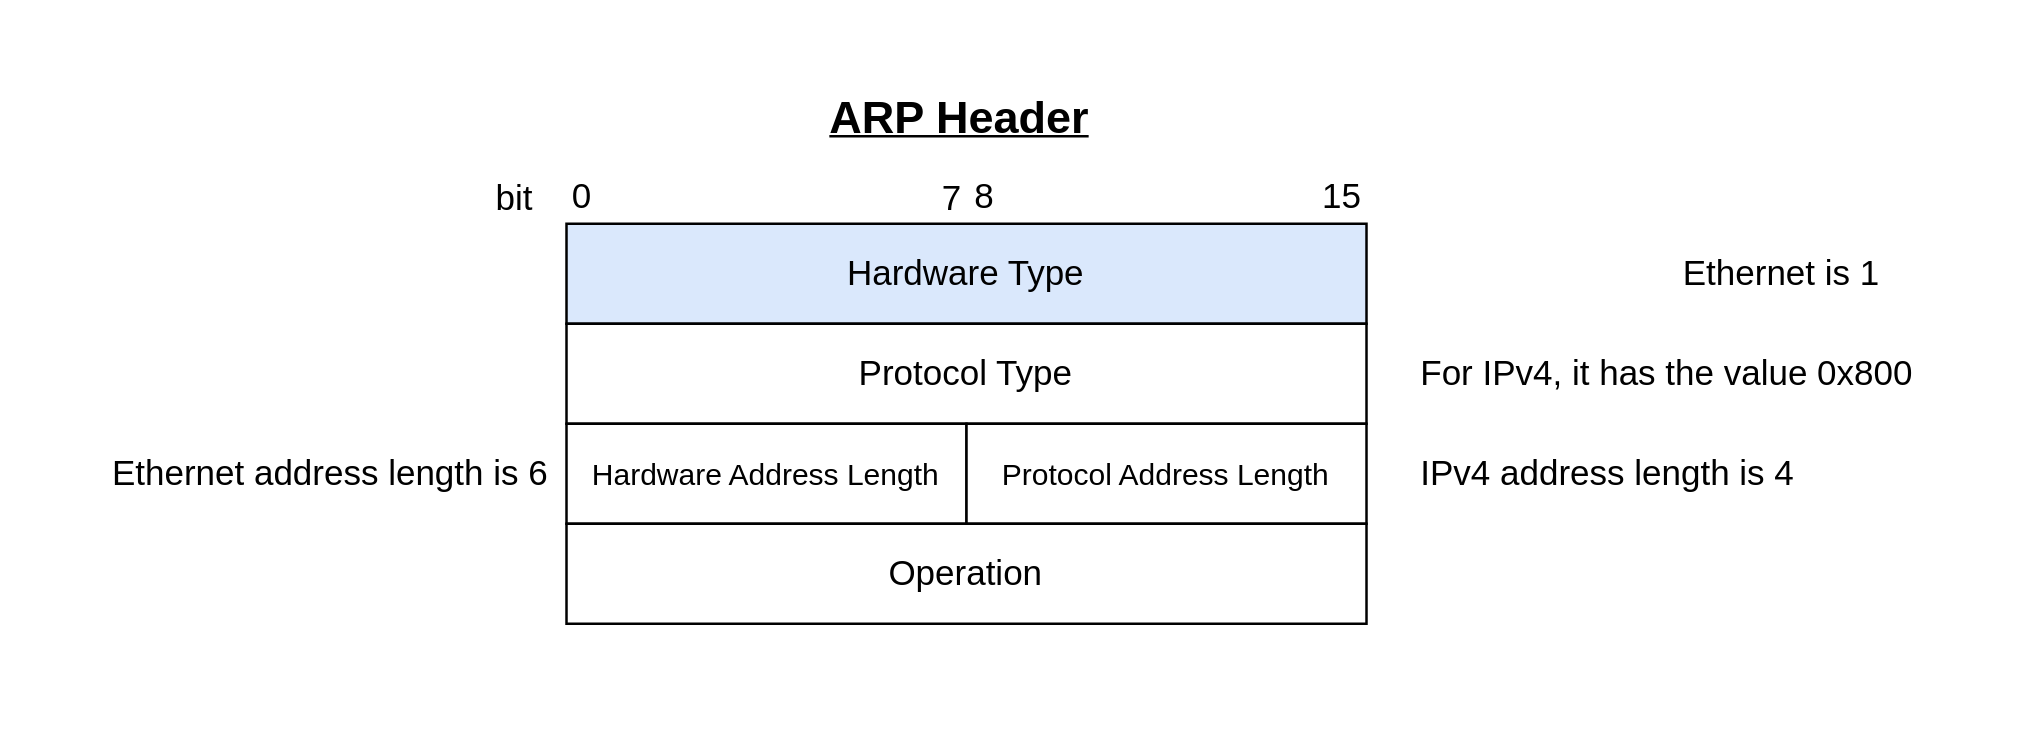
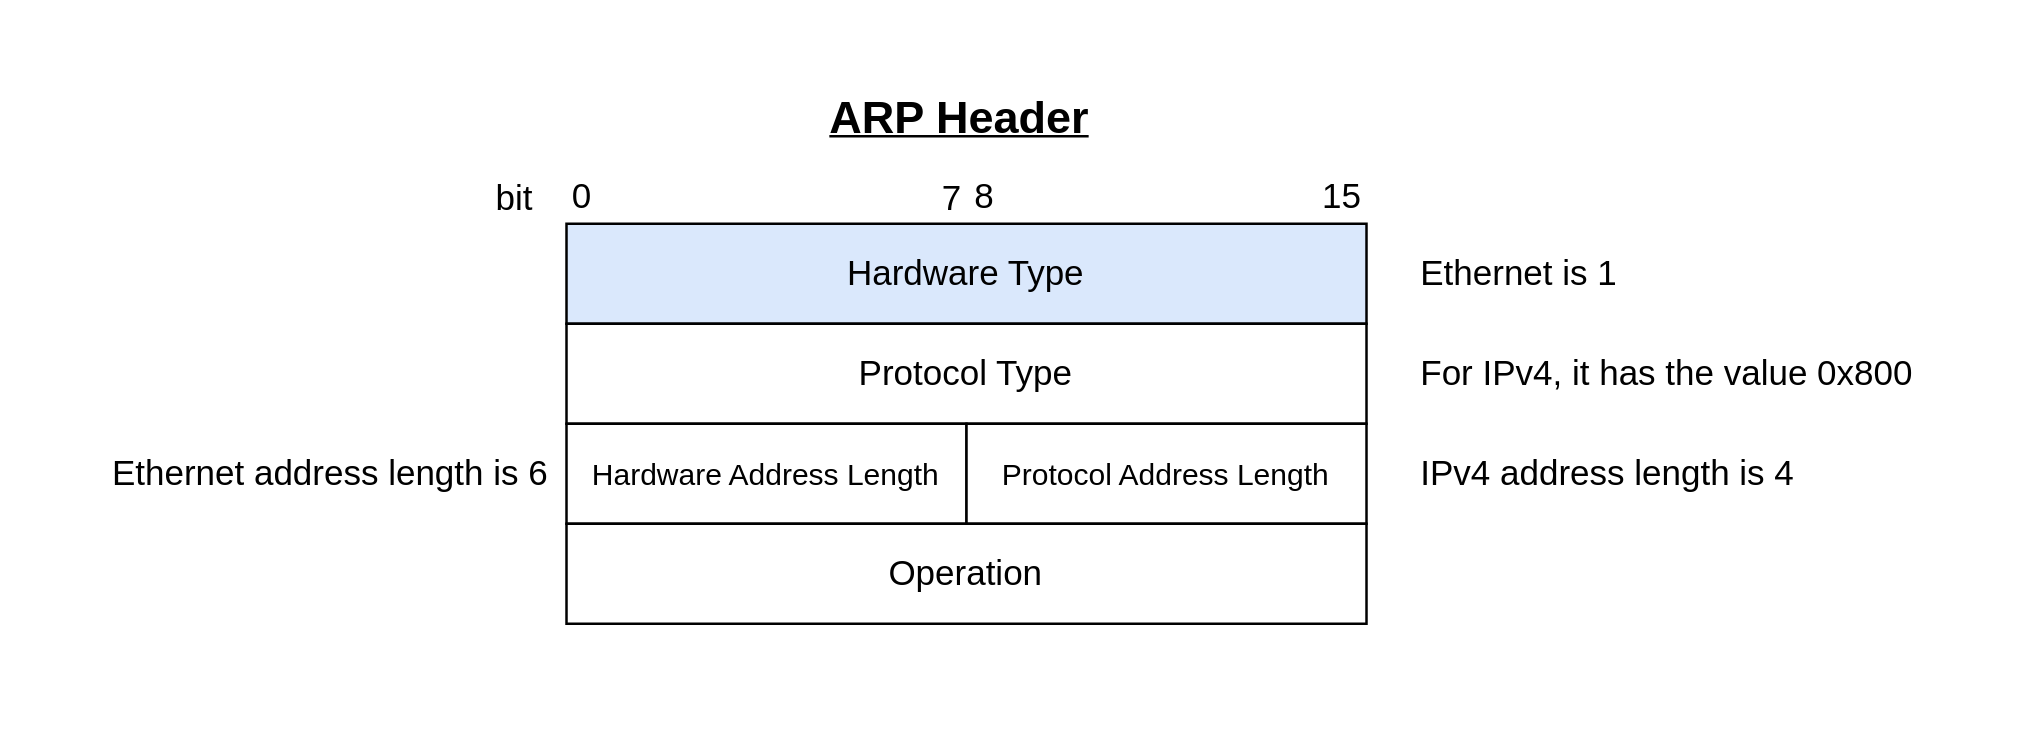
- <mxCell id="8" value="&lt;font style=&quot;font-size: 14px&quot;&gt;Ethernet is 1&lt;/font&gt;" style="text;html=1;align=left;verticalAlign=middle;resizable=0;points=[];autosize=1;strokeColor=none;fillColor=none;fontSize=12;fontColor=#000000;" parent="1" vertex="1"><mxGeometry x="671" y="99" width="100" height="20" as="geometry" /></mxCell>
+ <mxCell id="8" value="&lt;font style=&quot;font-size: 14px&quot;&gt;Ethernet is 1&lt;/font&gt;" style="text;html=1;align=left;verticalAlign=middle;resizable=0;points=[];autosize=1;strokeColor=none;fillColor=none;fontSize=12;fontColor=#000000;" parent="1" vertex="1"><mxGeometry x="566" y="99" width="100" height="20" as="geometry" /></mxCell>
